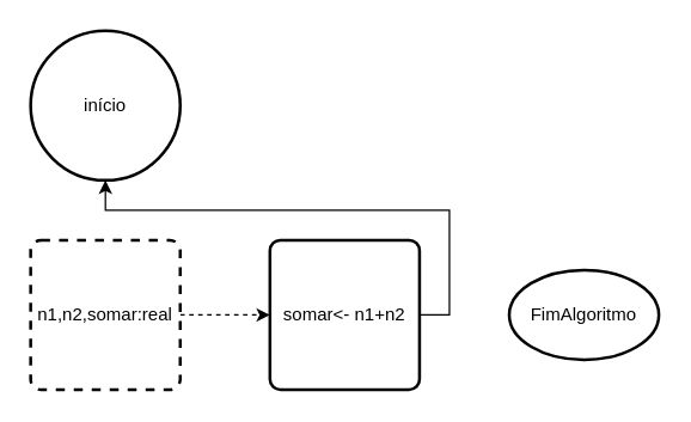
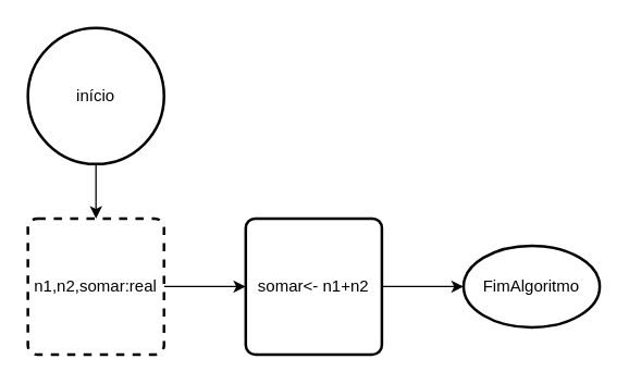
- <mxCell id="6" style="edgeStyle=orthogonalEdgeStyle;rounded=0;orthogonalLoop=1;jettySize=auto;html=1;exitX=1;exitY=0.5;exitDx=0;exitDy=0;" edge="1" parent="1" source="7" target="3"><mxGeometry relative="1" as="geometry" /></mxCell>
+ <mxCell id="6" style="edgeStyle=orthogonalEdgeStyle;rounded=0;orthogonalLoop=1;jettySize=auto;html=1;exitX=1;exitY=0.5;exitDx=0;exitDy=0;" edge="1" parent="1" source="7" target="8"><mxGeometry relative="1" as="geometry" /></mxCell>
+ <mxCell id="2" style="edgeStyle=orthogonalEdgeStyle;rounded=0;orthogonalLoop=1;jettySize=auto;html=1;exitX=0.5;exitY=1;exitDx=0;exitDy=0;exitPerimeter=0;entryX=0.5;entryY=0;entryDx=0;entryDy=0;" edge="1" parent="1" source="3" target="5"><mxGeometry relative="1" as="geometry" /></mxCell>
- <mxCell id="4" style="edgeStyle=orthogonalEdgeStyle;rounded=0;orthogonalLoop=1;jettySize=auto;html=1;exitX=1;exitY=0.5;exitDx=0;exitDy=0;dashed=1;" edge="1" parent="1" source="5" target="7"><mxGeometry relative="1" as="geometry" /></mxCell>
+ <mxCell id="4" style="edgeStyle=orthogonalEdgeStyle;rounded=0;orthogonalLoop=1;jettySize=auto;html=1;exitX=1;exitY=0.5;exitDx=0;exitDy=0;" edge="1" parent="1" source="5" target="7"><mxGeometry relative="1" as="geometry" /></mxCell>
